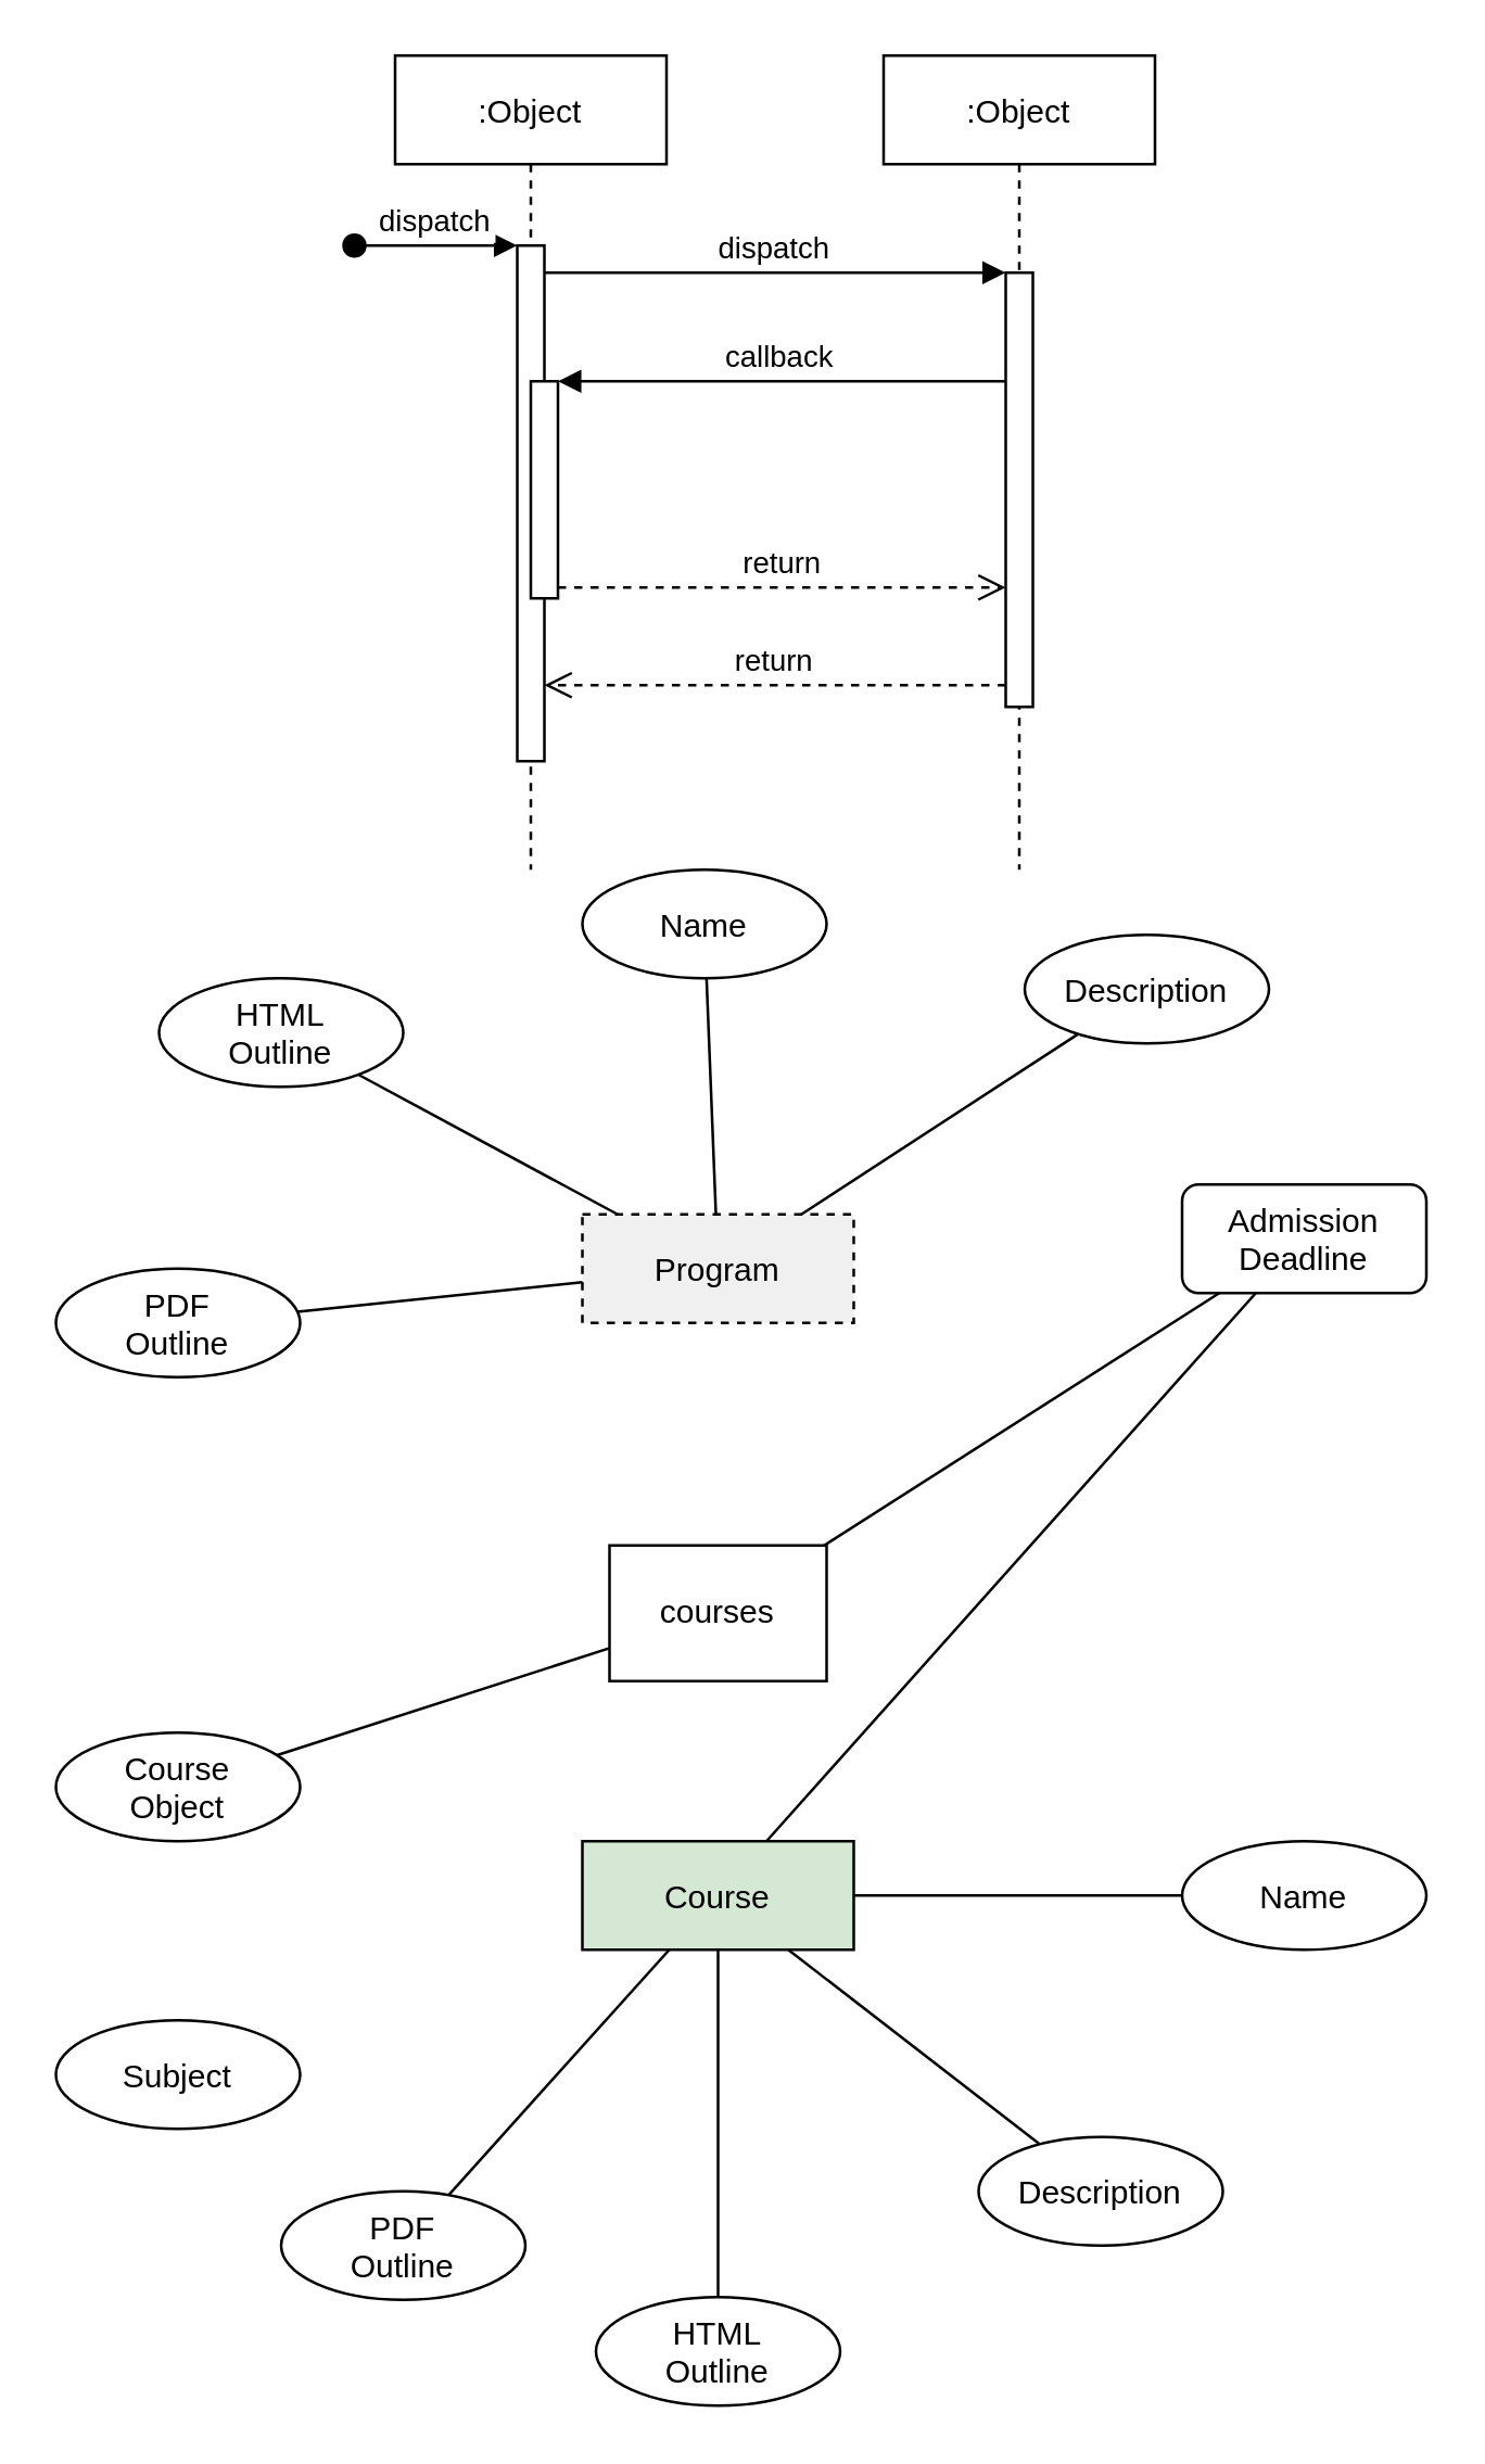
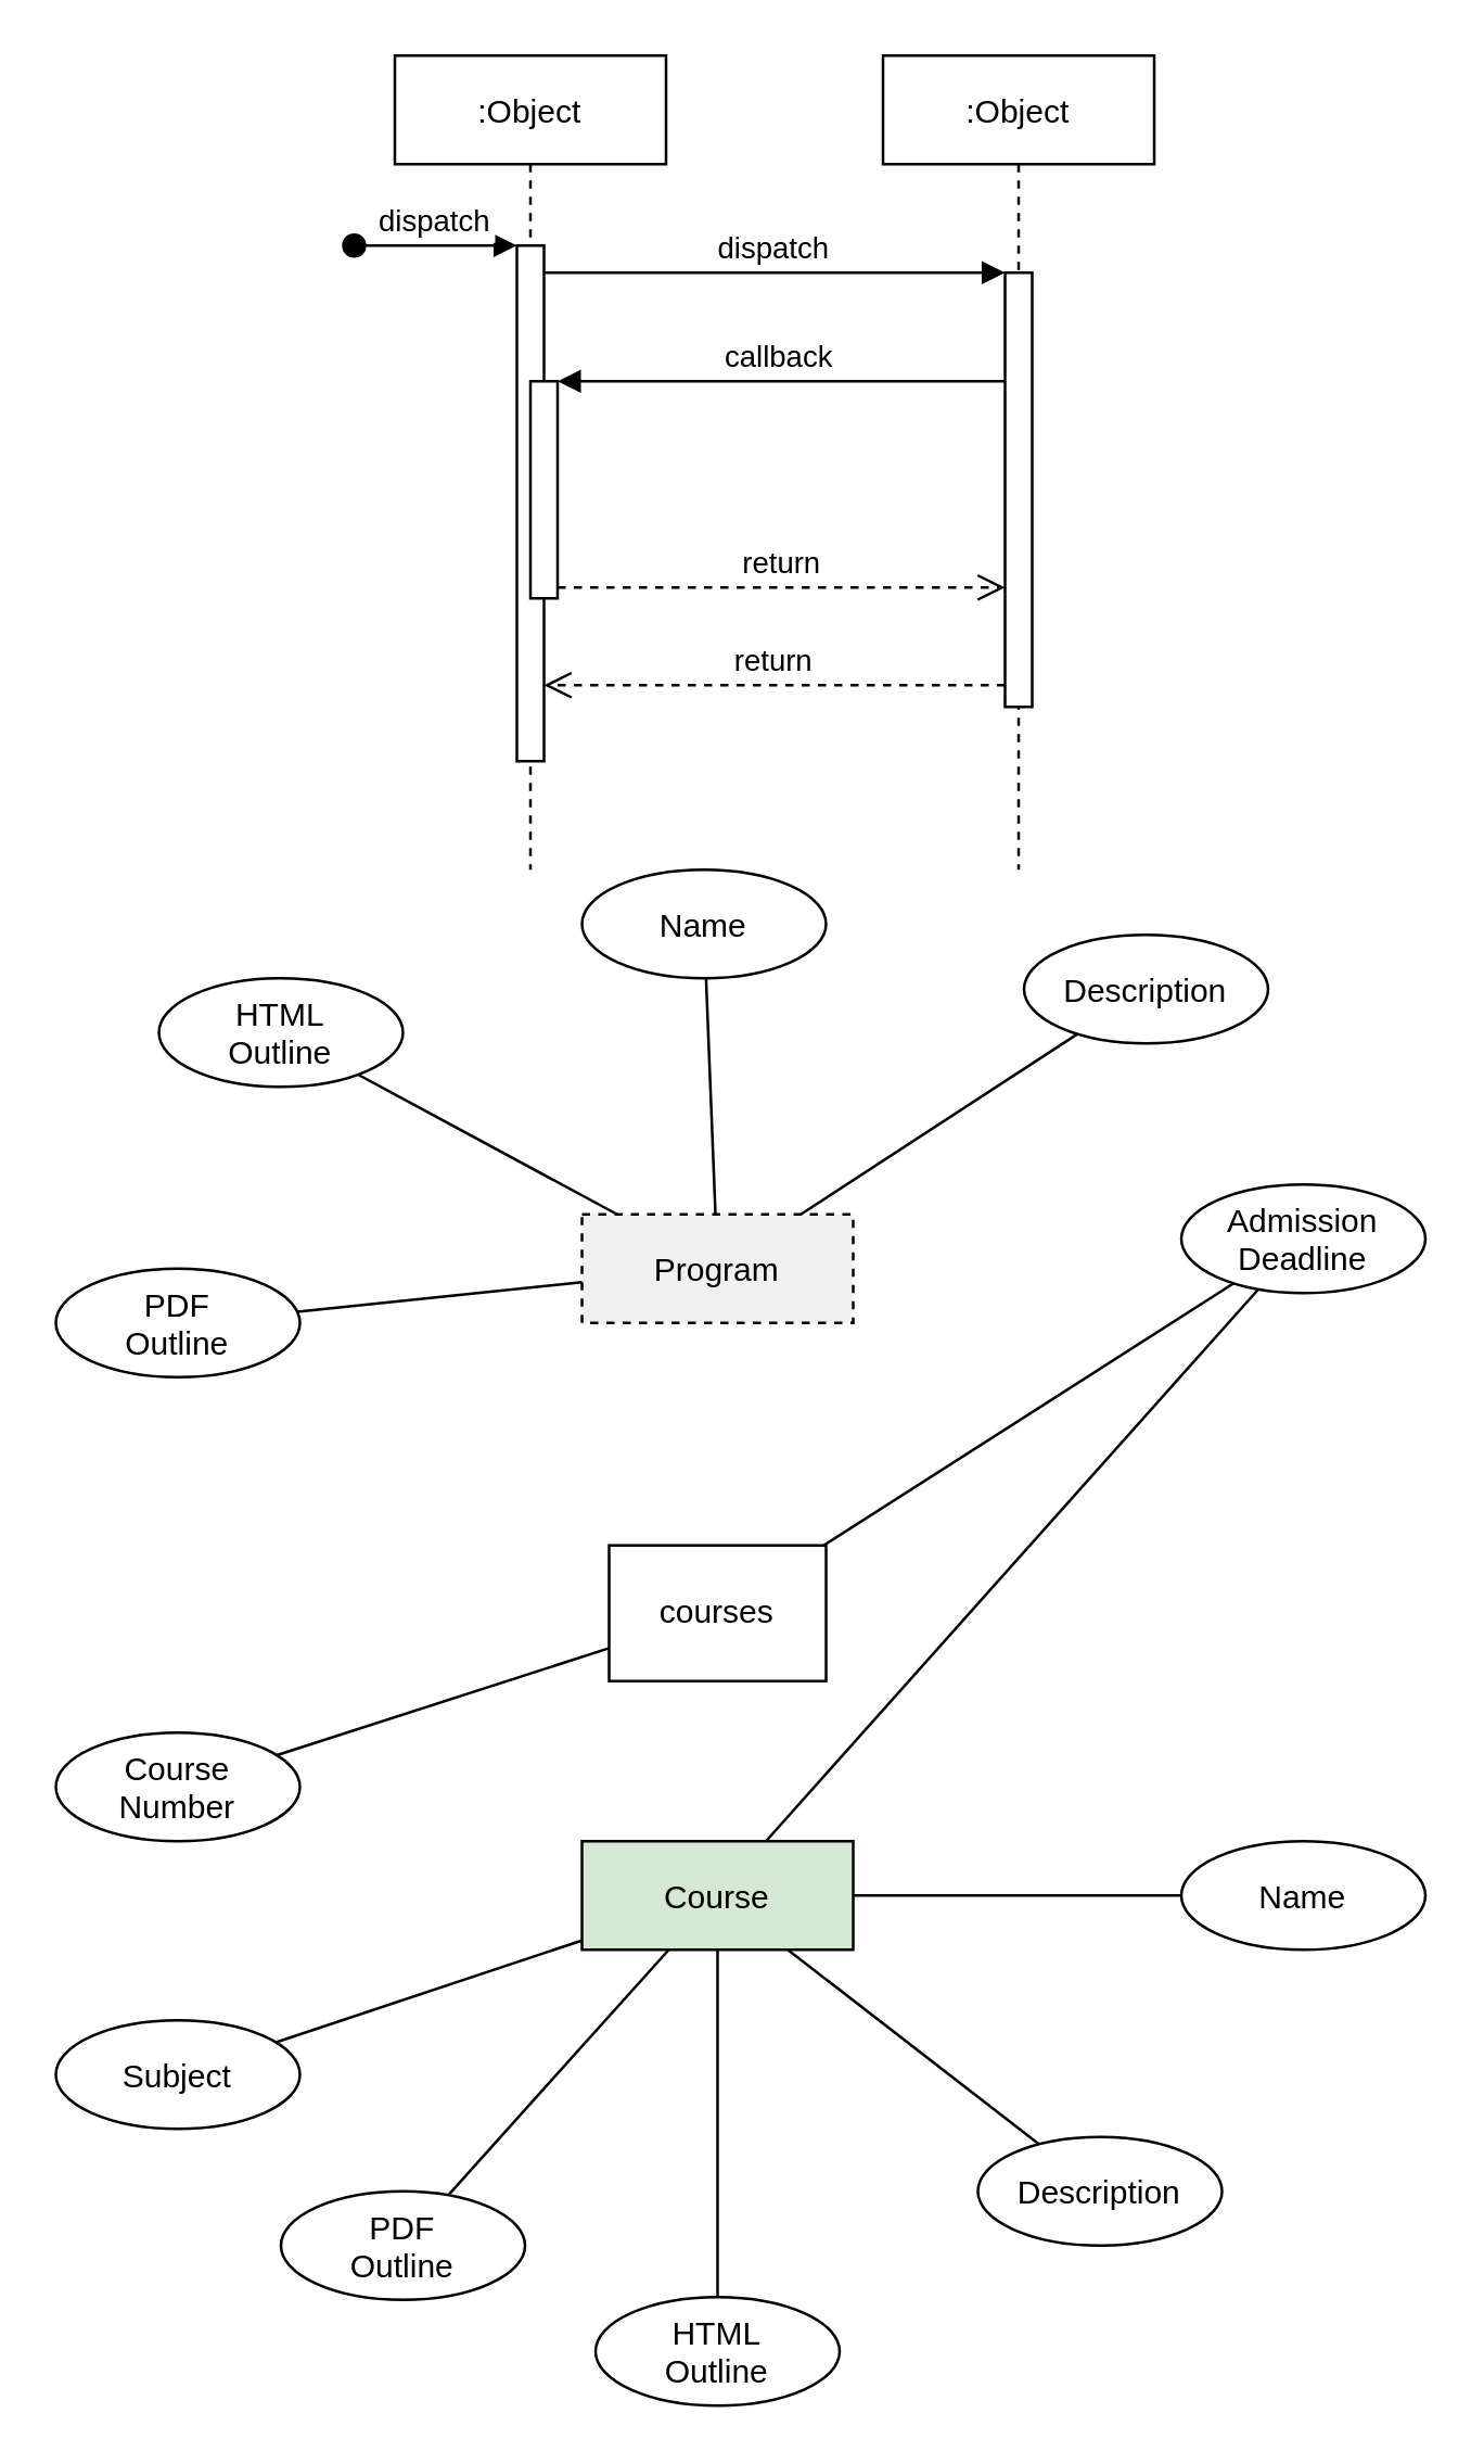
- <mxCell id="22" value="Admission&#10;Deadline" style="shadow=0;strokeWidth=1;fillColor=none;fontSize=12;rounded=1;" vertex="1" parent="1"><mxGeometry x="435" y="436" width="90" height="40" as="geometry" /></mxCell>
+ <mxCell id="22" value="Admission&#10;Deadline" style="ellipse;rounded=0;shadow=0;strokeWidth=1;fillColor=none;fontSize=12;" vertex="1" parent="1"><mxGeometry x="435" y="436" width="90" height="40" as="geometry" /></mxCell>
- <mxCell id="26" value="Course&#10;Object" style="ellipse;rounded=0;shadow=0;strokeWidth=1;fillColor=none;fontSize=12;" vertex="1" parent="1"><mxGeometry x="20" y="638" width="90" height="40" as="geometry" /></mxCell>
+ <mxCell id="26" value="Course&#10;Number" style="ellipse;rounded=0;shadow=0;strokeWidth=1;fillColor=none;fontSize=12;" vertex="1" parent="1"><mxGeometry x="20" y="638" width="90" height="40" as="geometry" /></mxCell>
+ <mxCell id="29" style="rounded=0;html=0;shadow=0;startArrow=none;endArrow=none;endFill=0;endSize=10;strokeColor=#000000;strokeWidth=1;fontSize=12;startFill=0;" edge="1" source="28" target="24" parent="1"><mxGeometry relative="1" as="geometry"><mxPoint x="214" y="783.95" as="targetPoint" /></mxGeometry></mxCell>
